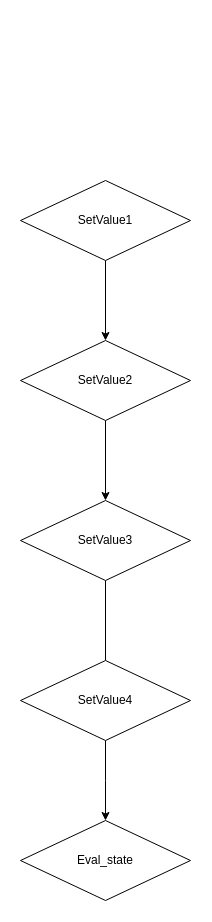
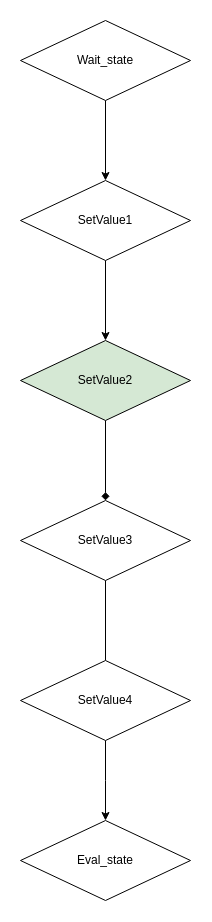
+ <mxCell id="3" value="Wait_state" style="rhombus;whiteSpace=wrap;html=1;" vertex="1" parent="1"><mxGeometry x="20" y="20" width="170" height="80" as="geometry" /></mxCell>
+ <mxCell id="2" value="" style="edgeStyle=orthogonalEdgeStyle;rounded=0;orthogonalLoop=1;jettySize=auto;html=1;" edge="1" parent="1" source="3" target="5"><mxGeometry relative="1" as="geometry" /></mxCell>
- <mxCell id="7" value="SetValue2" style="rhombus;whiteSpace=wrap;html=1;" vertex="1" parent="1"><mxGeometry x="20" y="340" width="170" height="80" as="geometry" /></mxCell>
+ <mxCell id="7" value="SetValue2" style="rhombus;whiteSpace=wrap;html=1;fillColor=#d5e8d4;" vertex="1" parent="1"><mxGeometry x="20" y="340" width="170" height="80" as="geometry" /></mxCell>
- <mxCell id="6" value="" style="edgeStyle=orthogonalEdgeStyle;rounded=0;orthogonalLoop=1;jettySize=auto;html=1;" edge="1" parent="1" source="7" target="9"><mxGeometry relative="1" as="geometry" /></mxCell>
+ <mxCell id="6" value="" style="edgeStyle=orthogonalEdgeStyle;rounded=0;orthogonalLoop=1;jettySize=auto;html=1;endArrow=diamond;" edge="1" parent="1" source="7" target="9"><mxGeometry relative="1" as="geometry" /></mxCell>
